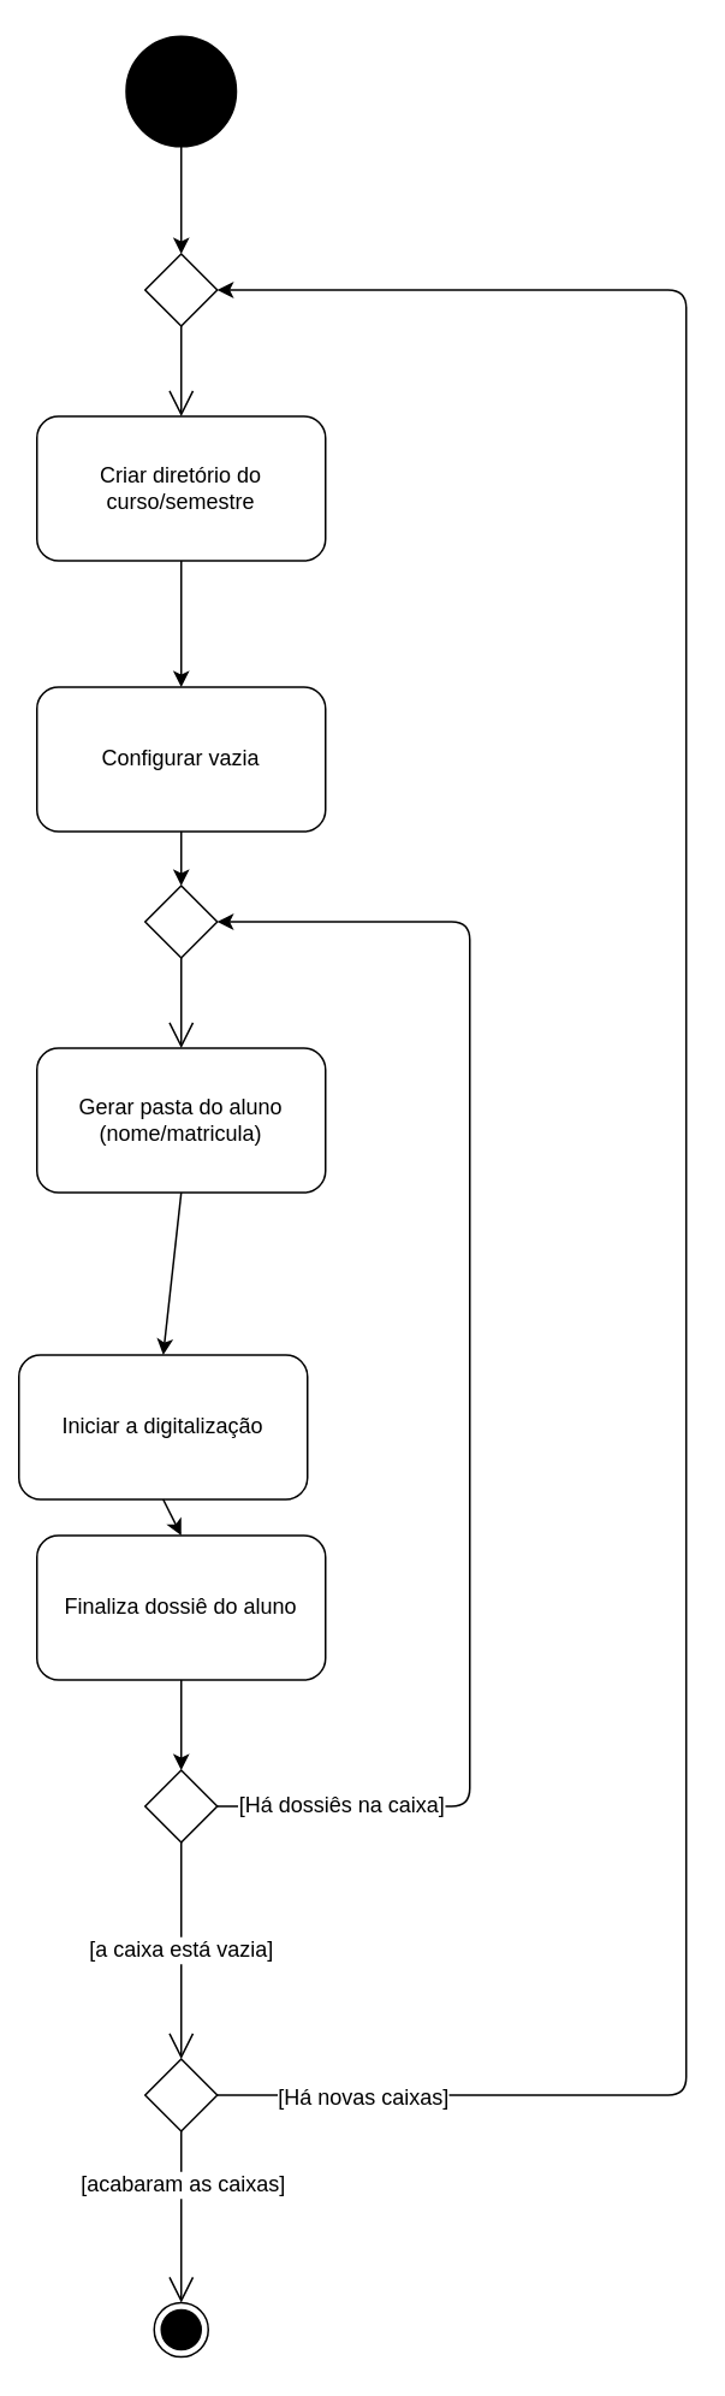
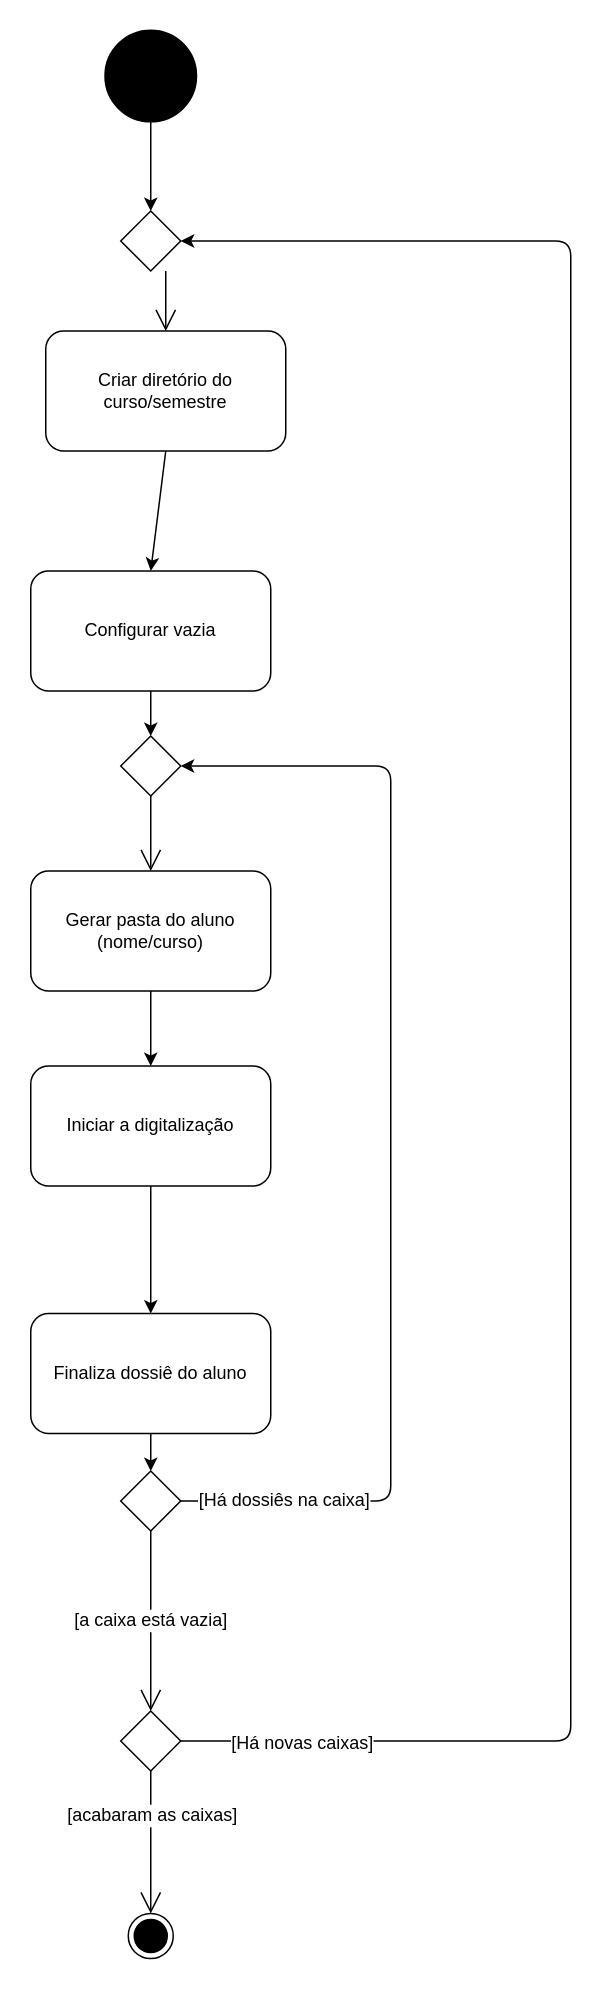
- <mxCell id="4" value="Criar diretório do curso/semestre" style="shape=rect;html=1;rounded=1;whiteSpace=wrap;align=center;fillColor=#FFFFFF;" parent="1" vertex="1"><mxGeometry x="20" y="230" width="160" height="80" as="geometry" /></mxCell>
+ <mxCell id="4" value="Criar diretório do curso/semestre" style="shape=rect;html=1;rounded=1;whiteSpace=wrap;align=center;fillColor=#FFFFFF;" parent="1" vertex="1"><mxGeometry x="30" y="220" width="160" height="80" as="geometry" /></mxCell>
- <mxCell id="8" value="Gerar pasta do aluno (nome/matricula)" style="shape=rect;html=1;rounded=1;whiteSpace=wrap;align=center;fillColor=#FFFFFF;" parent="1" vertex="1"><mxGeometry x="20" y="580" width="160" height="80" as="geometry" /></mxCell>
+ <mxCell id="8" value="Gerar pasta do aluno (nome/curso)" style="shape=rect;html=1;rounded=1;whiteSpace=wrap;align=center;fillColor=#FFFFFF;" parent="1" vertex="1"><mxGeometry x="20" y="580" width="160" height="80" as="geometry" /></mxCell>
- <mxCell id="9" value="Iniciar a digitalização" style="shape=rect;html=1;rounded=1;whiteSpace=wrap;align=center;fillColor=#FFFFFF;" parent="1" vertex="1"><mxGeometry x="10" y="750" width="160" height="80" as="geometry" /></mxCell>
+ <mxCell id="9" value="Iniciar a digitalização" style="shape=rect;html=1;rounded=1;whiteSpace=wrap;align=center;fillColor=#FFFFFF;" parent="1" vertex="1"><mxGeometry x="20" y="710" width="160" height="80" as="geometry" /></mxCell>
- <mxCell id="10" value="Finaliza dossiê do aluno" style="shape=rect;html=1;rounded=1;whiteSpace=wrap;align=center;fillColor=#FFFFFF;" parent="1" vertex="1"><mxGeometry x="20" y="850" width="160" height="80" as="geometry" /></mxCell>
+ <mxCell id="10" value="Finaliza dossiê do aluno" style="shape=rect;html=1;rounded=1;whiteSpace=wrap;align=center;fillColor=#FFFFFF;" parent="1" vertex="1"><mxGeometry x="20" y="875" width="160" height="80" as="geometry" /></mxCell>
